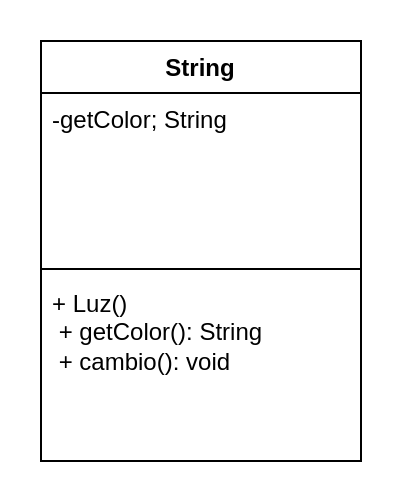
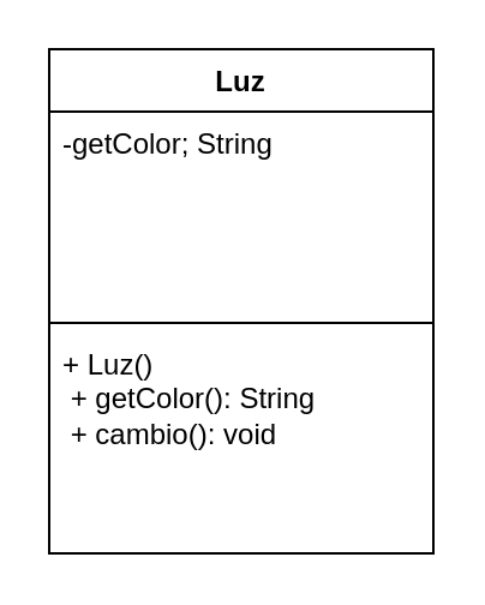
- <mxCell id="2" value="String" style="swimlane;fontStyle=1;align=center;verticalAlign=top;childLayout=stackLayout;horizontal=1;startSize=26;horizontalStack=0;resizeParent=1;resizeParentMax=0;resizeLast=0;collapsible=1;marginBottom=0;whiteSpace=wrap;html=1;" vertex="1" parent="1"><mxGeometry x="20" y="20" width="160" height="210" as="geometry" /></mxCell>
+ <mxCell id="2" value="Luz" style="swimlane;fontStyle=1;align=center;verticalAlign=top;childLayout=stackLayout;horizontal=1;startSize=26;horizontalStack=0;resizeParent=1;resizeParentMax=0;resizeLast=0;collapsible=1;marginBottom=0;whiteSpace=wrap;html=1;" vertex="1" parent="1"><mxGeometry x="20" y="20" width="160" height="210" as="geometry" /></mxCell>
